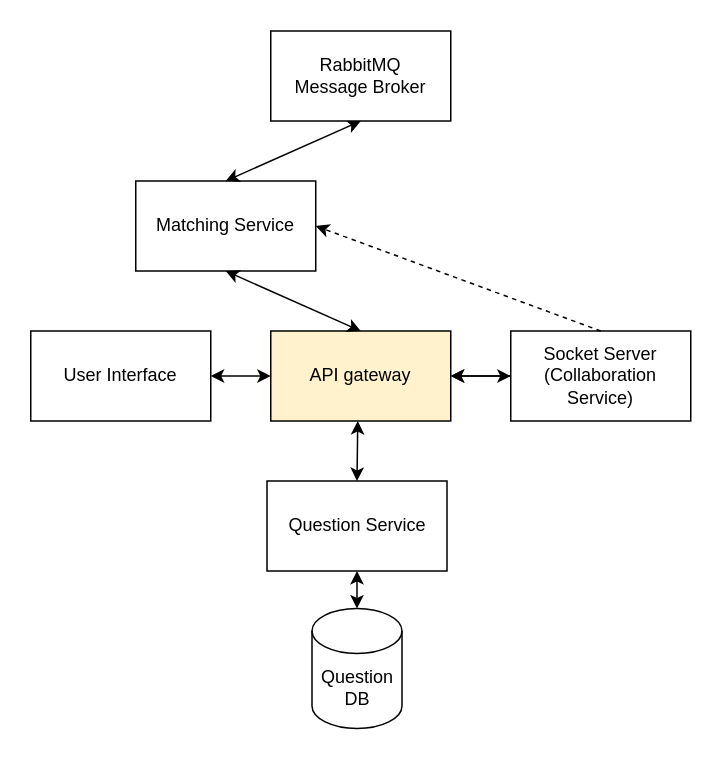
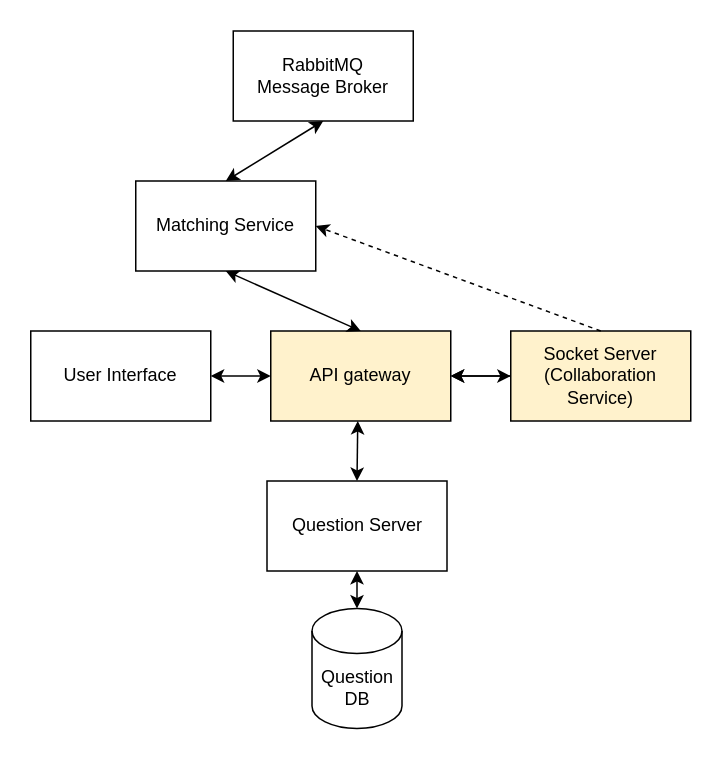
- <mxCell id="15" value="RabbitMQ&lt;br&gt;Message Broker" style="rounded=0;whiteSpace=wrap;html=1;" vertex="1" parent="1"><mxGeometry x="180" y="20" width="120" height="60" as="geometry" /></mxCell>
+ <mxCell id="15" value="RabbitMQ&lt;br&gt;Message Broker" style="rounded=0;whiteSpace=wrap;html=1;" vertex="1" parent="1"><mxGeometry x="155" y="20" width="120" height="60" as="geometry" /></mxCell>
- <mxCell id="4" value="Socket Server&lt;br&gt;(Collaboration Service)" style="rounded=0;whiteSpace=wrap;html=1;" vertex="1" parent="1"><mxGeometry x="340" y="220" width="120" height="60" as="geometry" /></mxCell>
+ <mxCell id="4" value="Socket Server&lt;br&gt;(Collaboration Service)" style="rounded=0;whiteSpace=wrap;html=1;fillColor=#fff2cc;" vertex="1" parent="1"><mxGeometry x="340" y="220" width="120" height="60" as="geometry" /></mxCell>
- <mxCell id="9" value="Question Service" style="rounded=0;whiteSpace=wrap;html=1;" vertex="1" parent="1"><mxGeometry x="177.5" y="320" width="120" height="60" as="geometry" /></mxCell>
+ <mxCell id="9" value="Question Server" style="rounded=0;whiteSpace=wrap;html=1;" vertex="1" parent="1"><mxGeometry x="177.5" y="320" width="120" height="60" as="geometry" /></mxCell>
